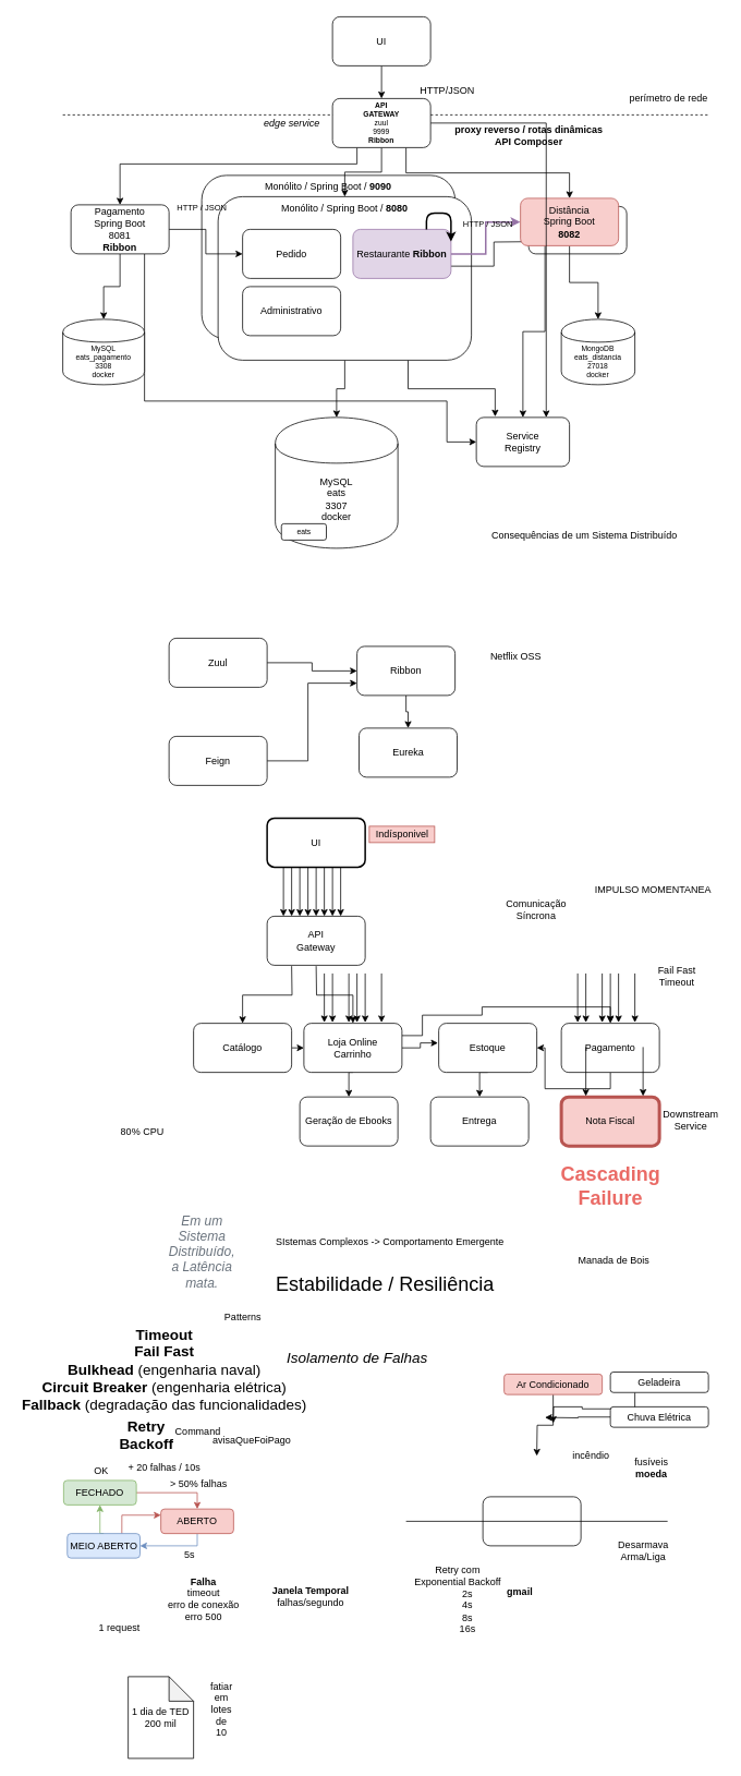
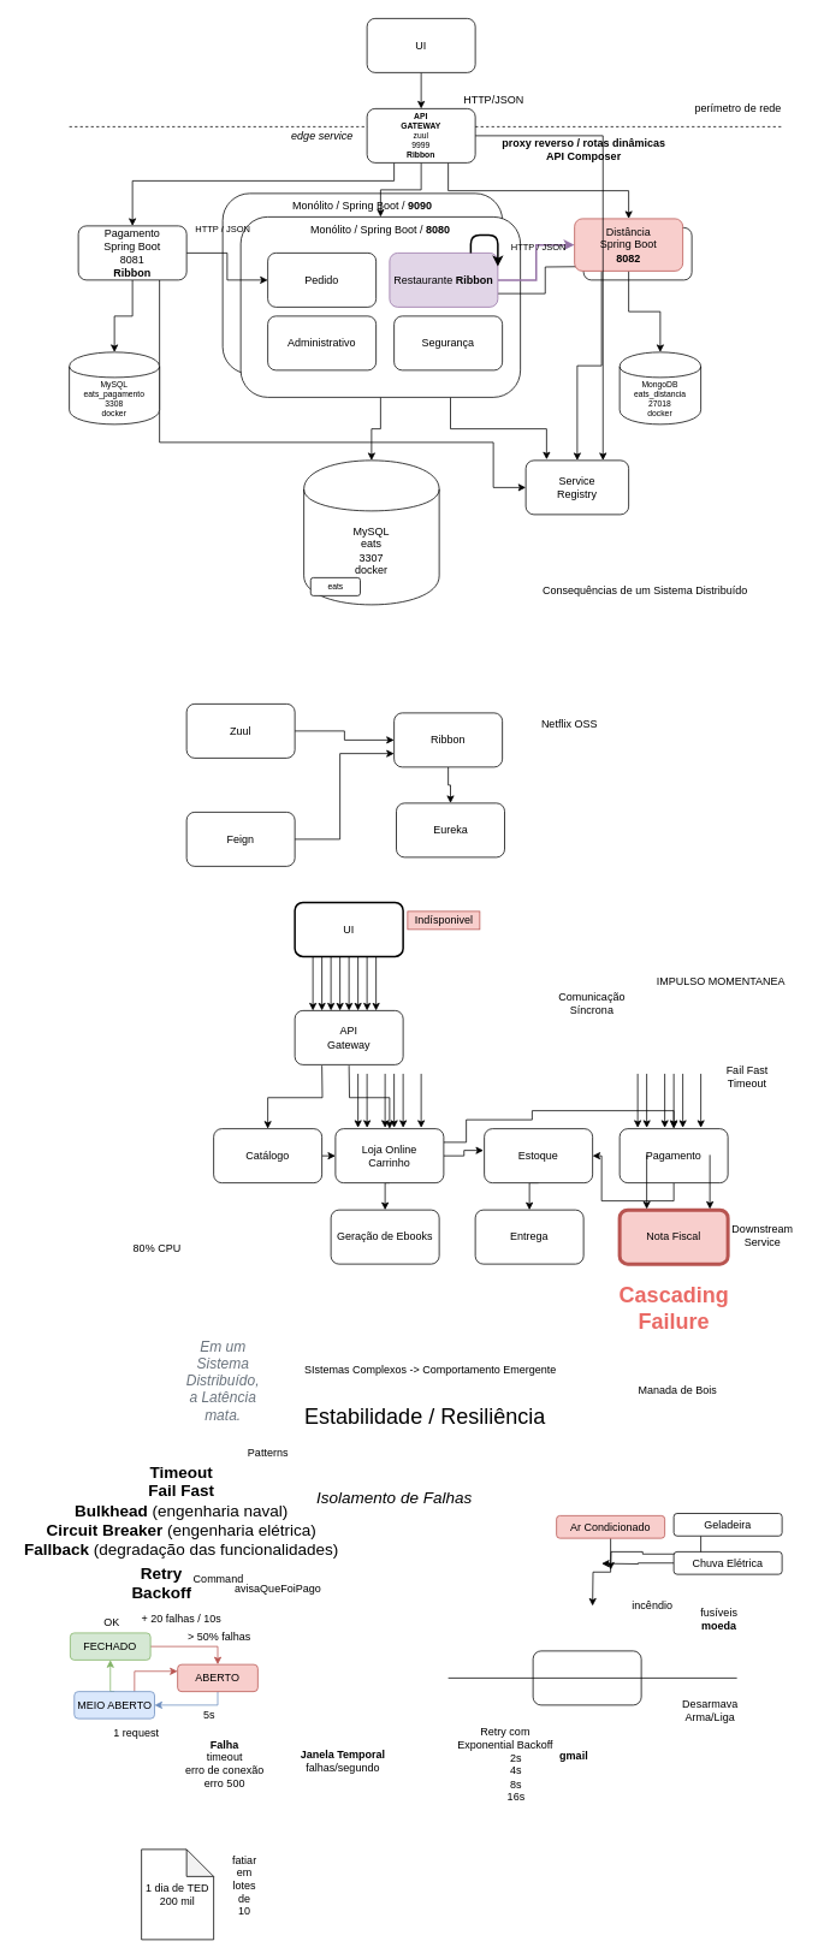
+ <mxCell id="14" value="Segurança" style="rounded=1;whiteSpace=wrap;html=1;" parent="1" vertex="1"><mxGeometry x="436" y="350" width="120" height="60" as="geometry" /></mxCell>
- <mxCell id="124" value="1 request" style="text;html=1;align=center;verticalAlign=middle;resizable=0;points=[];autosize=1;fontColor=#000000;" vertex="1" parent="1"><mxGeometry x="110" y="1981" width="70" height="20" as="geometry" /></mxCell>
+ <mxCell id="124" value="1 request" style="text;html=1;align=center;verticalAlign=middle;resizable=0;points=[];autosize=1;fontColor=#000000;" vertex="1" parent="1"><mxGeometry x="115" y="1911" width="70" height="20" as="geometry" /></mxCell>
